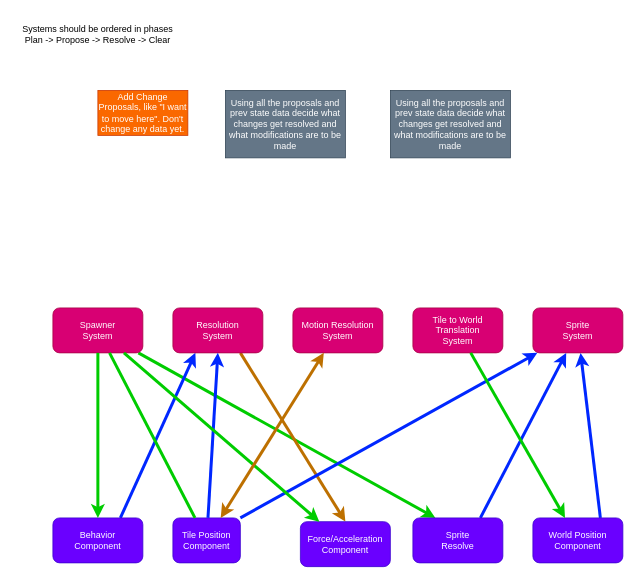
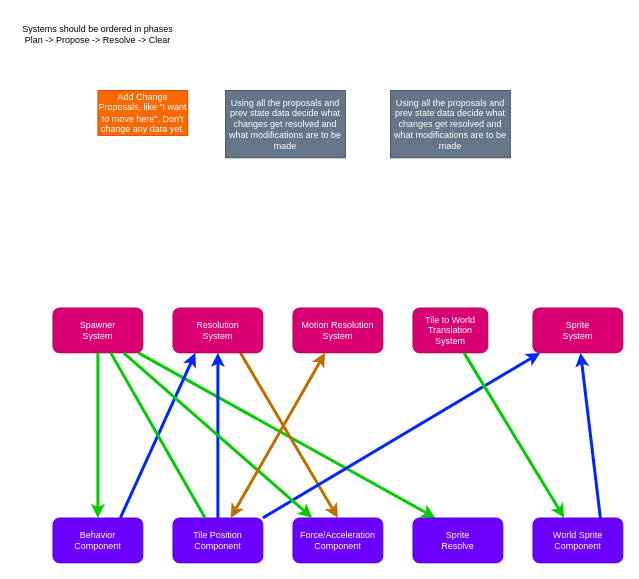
- <mxCell id="14" value="Tile to World&lt;br&gt;Translation&lt;br&gt;System" style="rounded=1;whiteSpace=wrap;html=1;fillColor=#d80073;fontColor=#ffffff;strokeColor=#A50040;" vertex="1" parent="1"><mxGeometry x="550" y="410" width="120" height="60" as="geometry" /></mxCell>
+ <mxCell id="14" value="Tile to World&lt;br&gt;Translation&lt;br&gt;System" style="rounded=1;whiteSpace=wrap;html=1;fillColor=#d80073;fontColor=#ffffff;strokeColor=#A50040;" vertex="1" parent="1"><mxGeometry x="550" y="410" width="100" height="60" as="geometry" /></mxCell>
- <mxCell id="18" style="edgeStyle=none;html=1;exitX=0.75;exitY=0;exitDx=0;exitDy=0;strokeColor=#0027FF;strokeWidth=4;startArrow=none;startFill=0;" edge="1" parent="1" source="19" target="17"><mxGeometry relative="1" as="geometry" /></mxCell>
- <mxCell id="21" value="Tile Position&lt;br&gt;Component" style="rounded=1;whiteSpace=wrap;html=1;fillColor=#6a00ff;fontColor=#ffffff;strokeColor=#3700CC;" vertex="1" parent="1"><mxGeometry x="230" y="690" width="90" height="60" as="geometry" /></mxCell>
+ <mxCell id="21" value="Tile Position&lt;br&gt;Component" style="rounded=1;whiteSpace=wrap;html=1;fillColor=#6a00ff;fontColor=#ffffff;strokeColor=#3700CC;" vertex="1" parent="1"><mxGeometry x="230" y="690" width="120" height="60" as="geometry" /></mxCell>
- <mxCell id="16" value="World Position Component" style="rounded=1;whiteSpace=wrap;html=1;fillColor=#6a00ff;fontColor=#ffffff;strokeColor=#3700CC;" vertex="1" parent="1"><mxGeometry x="710" y="690" width="120" height="60" as="geometry" /></mxCell>
+ <mxCell id="16" value="World Sprite Component" style="rounded=1;whiteSpace=wrap;html=1;fillColor=#6a00ff;fontColor=#ffffff;strokeColor=#3700CC;" vertex="1" parent="1"><mxGeometry x="710" y="690" width="120" height="60" as="geometry" /></mxCell>
- <mxCell id="12" value="Force/Acceleration&lt;br&gt;Component" style="rounded=1;whiteSpace=wrap;html=1;fillColor=#6a00ff;fontColor=#ffffff;strokeColor=#3700CC;" vertex="1" parent="1"><mxGeometry x="400" y="695" width="120" height="60" as="geometry" /></mxCell>
+ <mxCell id="12" value="Force/Acceleration&lt;br&gt;Component" style="rounded=1;whiteSpace=wrap;html=1;fillColor=#6a00ff;fontColor=#ffffff;strokeColor=#3700CC;" vertex="1" parent="1"><mxGeometry x="390" y="690" width="120" height="60" as="geometry" /></mxCell>
